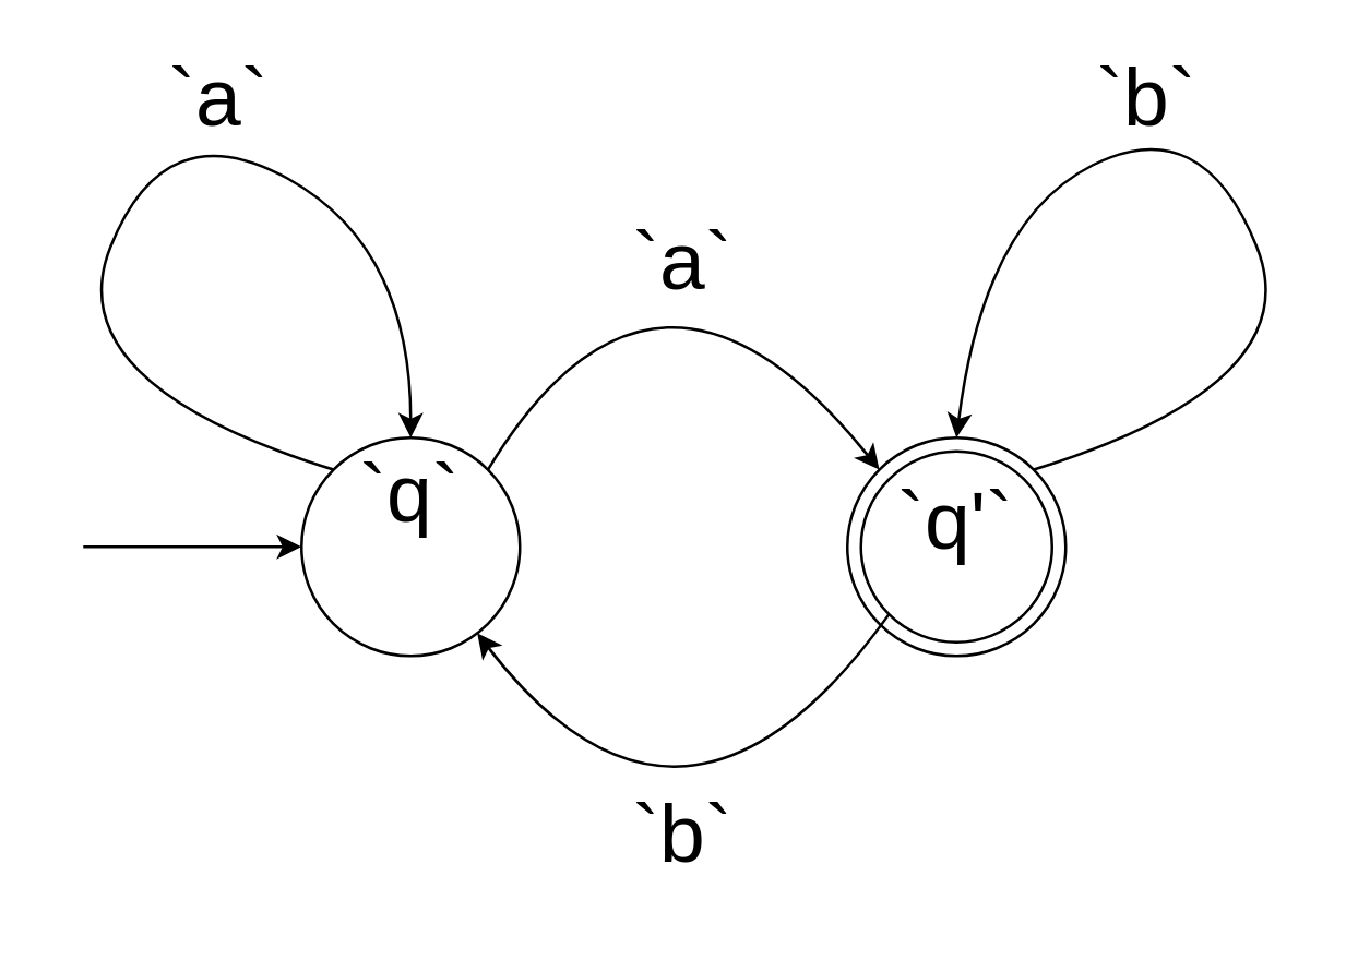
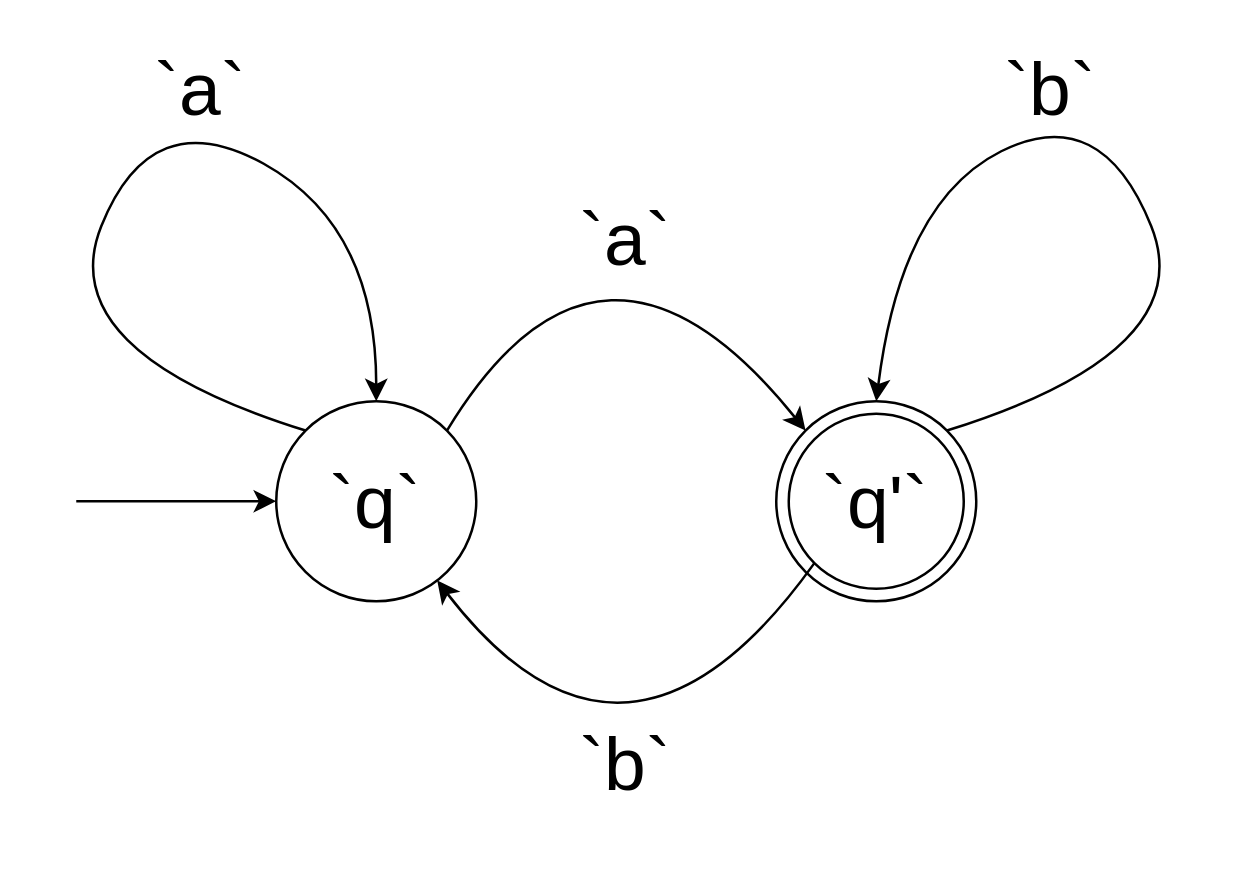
- <mxCell id="6" value="`q`" style="text;html=1;strokeColor=none;fillColor=none;align=center;verticalAlign=middle;whiteSpace=wrap;rounded=0;fontSize=30;" vertex="1" parent="1"><mxGeometry x="120" y="165" width="60" height="30" as="geometry" /></mxCell>
+ <mxCell id="6" value="`q`" style="text;html=1;strokeColor=none;fillColor=none;align=center;verticalAlign=middle;whiteSpace=wrap;rounded=0;fontSize=30;" vertex="1" parent="1"><mxGeometry x="120" y="185" width="60" height="30" as="geometry" /></mxCell>
- <mxCell id="5" value="`q'`" style="text;html=1;strokeColor=none;fillColor=none;align=center;verticalAlign=middle;whiteSpace=wrap;rounded=0;fontSize=30;" vertex="1" parent="1"><mxGeometry x="320" y="175" width="60" height="30" as="geometry" /></mxCell>
+ <mxCell id="5" value="`q'`" style="text;html=1;strokeColor=none;fillColor=none;align=center;verticalAlign=middle;whiteSpace=wrap;rounded=0;fontSize=30;" vertex="1" parent="1"><mxGeometry x="320" y="185" width="60" height="30" as="geometry" /></mxCell>
